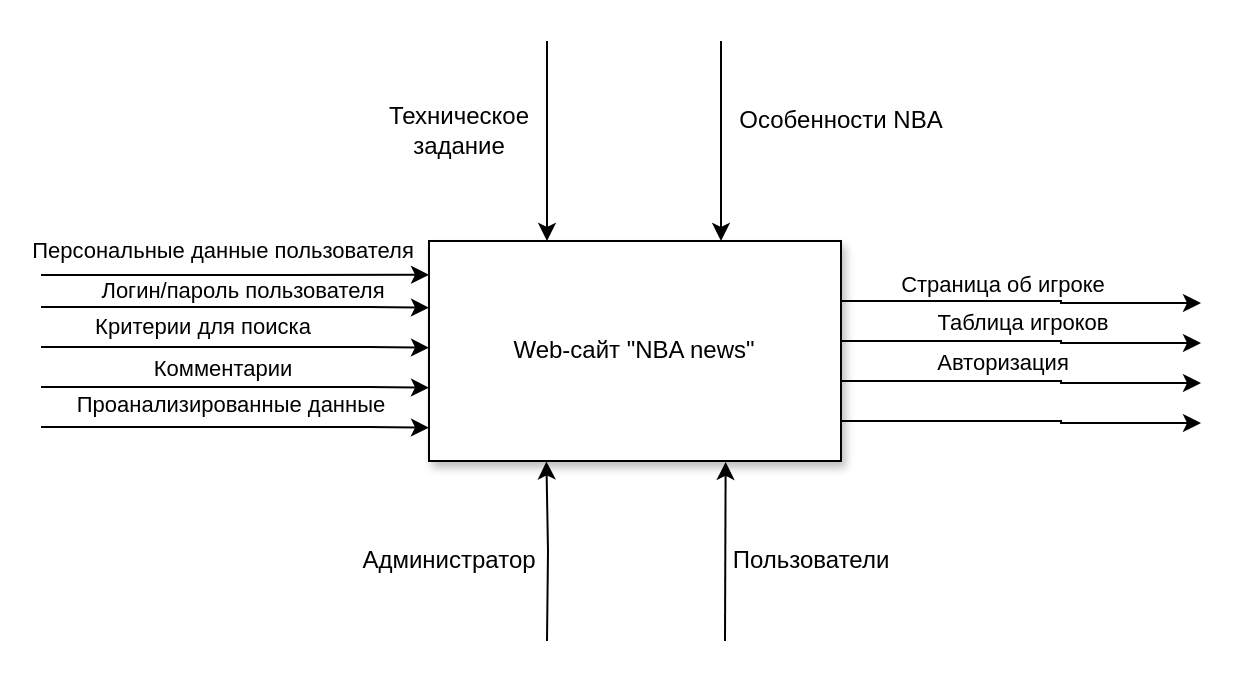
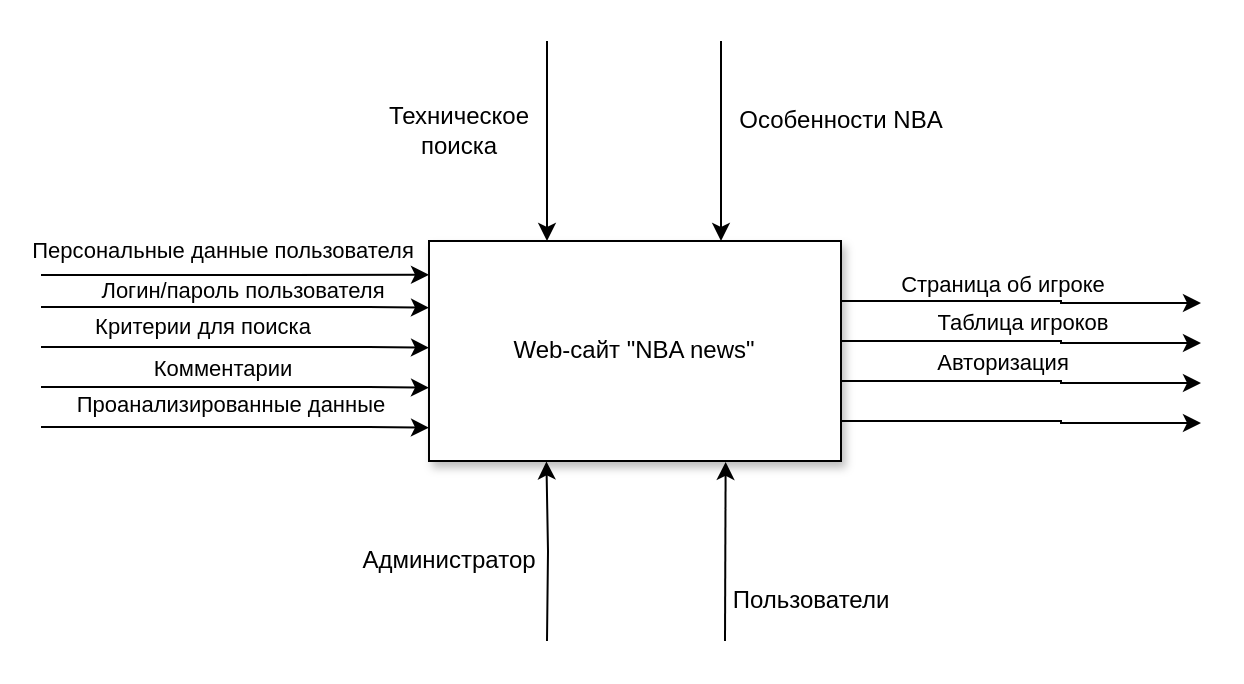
- <mxCell id="26" value="Техническое &lt;br&gt;задание" style="text;html=1;align=center;verticalAlign=middle;resizable=0;points=[];autosize=1;strokeColor=none;fillColor=none;fontColor=default;" parent="1" vertex="1"><mxGeometry x="184" y="50" width="90" height="30" as="geometry" /></mxCell>
+ <mxCell id="26" value="Техническое &lt;br&gt;поиска" style="text;html=1;align=center;verticalAlign=middle;resizable=0;points=[];autosize=1;strokeColor=none;fillColor=none;fontColor=default;" parent="1" vertex="1"><mxGeometry x="184" y="50" width="90" height="30" as="geometry" /></mxCell>
- <mxCell id="24" value="Пользователи" style="text;html=1;align=center;verticalAlign=middle;resizable=0;points=[];autosize=1;strokeColor=none;fillColor=none;fontColor=default;" parent="1" vertex="1"><mxGeometry x="360" y="270" width="90" height="20" as="geometry" /></mxCell>
+ <mxCell id="24" value="Пользователи" style="text;html=1;align=center;verticalAlign=middle;resizable=0;points=[];autosize=1;strokeColor=none;fillColor=none;fontColor=default;" parent="1" vertex="1"><mxGeometry x="360" y="290" width="90" height="20" as="geometry" /></mxCell>
